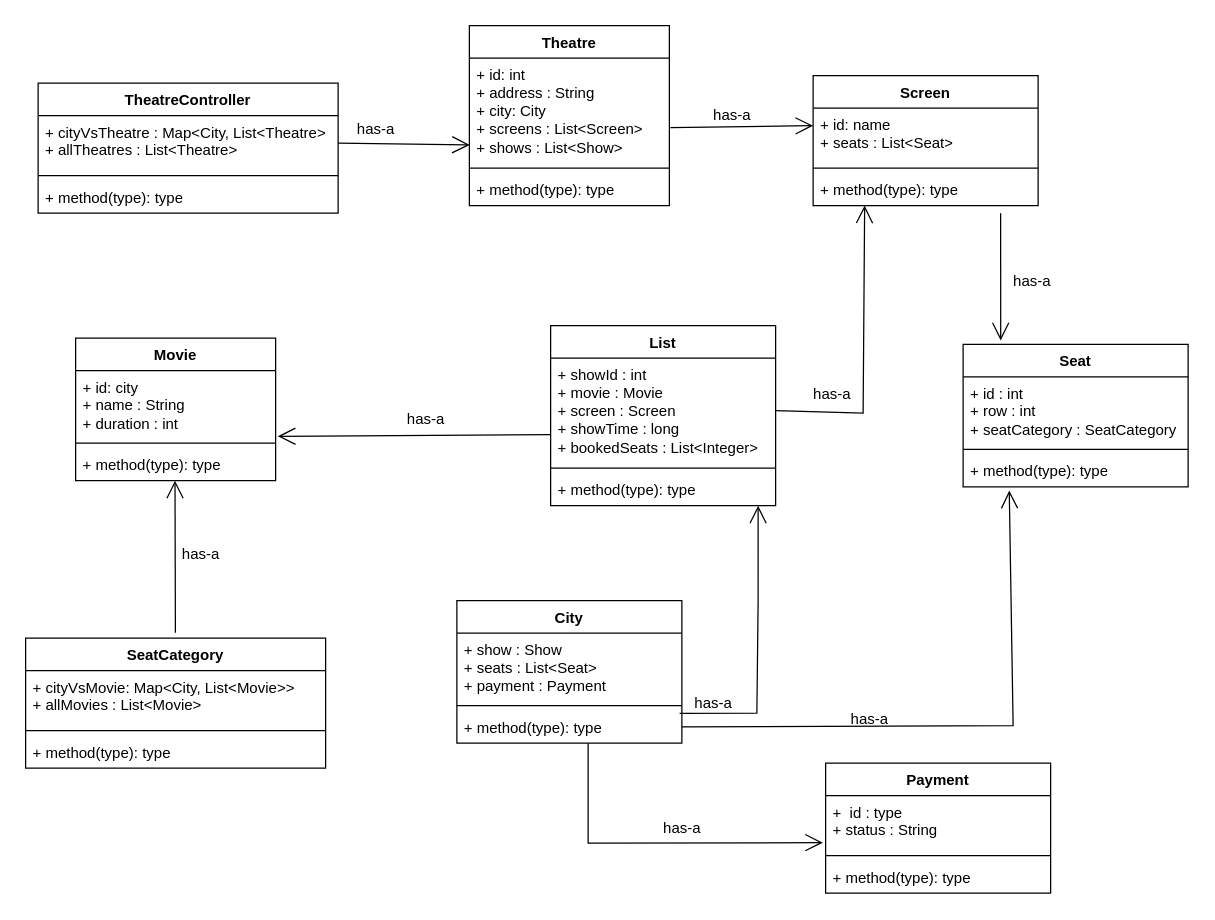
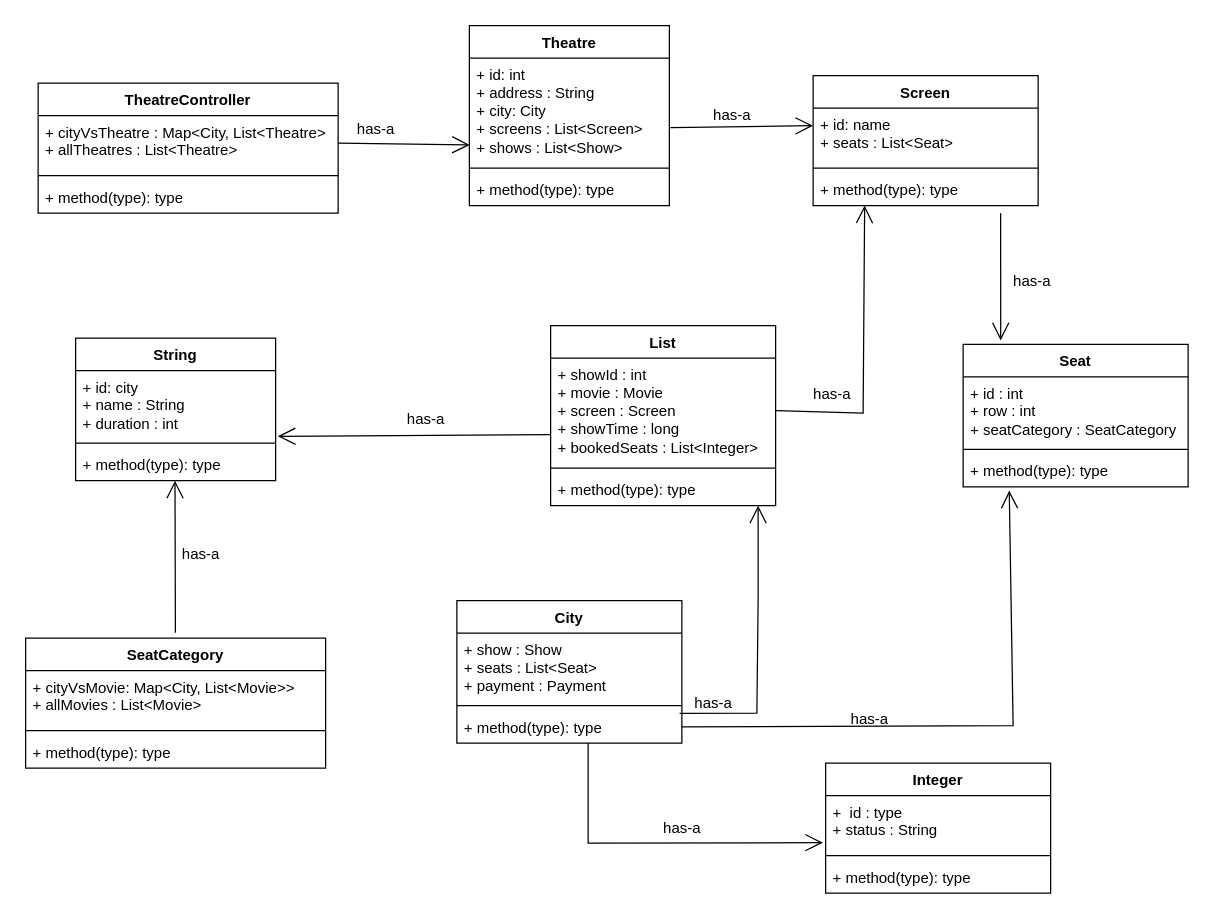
- <mxCell id="2" value="Movie" style="swimlane;fontStyle=1;align=center;verticalAlign=top;childLayout=stackLayout;horizontal=1;startSize=26;horizontalStack=0;resizeParent=1;resizeParentMax=0;resizeLast=0;collapsible=1;marginBottom=0;whiteSpace=wrap;html=1;" vertex="1" parent="1"><mxGeometry x="60" y="270" width="160" height="114" as="geometry" /></mxCell>
+ <mxCell id="2" value="String" style="swimlane;fontStyle=1;align=center;verticalAlign=top;childLayout=stackLayout;horizontal=1;startSize=26;horizontalStack=0;resizeParent=1;resizeParentMax=0;resizeLast=0;collapsible=1;marginBottom=0;whiteSpace=wrap;html=1;" vertex="1" parent="1"><mxGeometry x="60" y="270" width="160" height="114" as="geometry" /></mxCell>
- <mxCell id="34" value="Payment" style="swimlane;fontStyle=1;align=center;verticalAlign=top;childLayout=stackLayout;horizontal=1;startSize=26;horizontalStack=0;resizeParent=1;resizeParentMax=0;resizeLast=0;collapsible=1;marginBottom=0;whiteSpace=wrap;html=1;" vertex="1" parent="1"><mxGeometry x="660" y="610" width="180" height="104" as="geometry" /></mxCell>
+ <mxCell id="34" value="Integer" style="swimlane;fontStyle=1;align=center;verticalAlign=top;childLayout=stackLayout;horizontal=1;startSize=26;horizontalStack=0;resizeParent=1;resizeParentMax=0;resizeLast=0;collapsible=1;marginBottom=0;whiteSpace=wrap;html=1;" vertex="1" parent="1"><mxGeometry x="660" y="610" width="180" height="104" as="geometry" /></mxCell>
